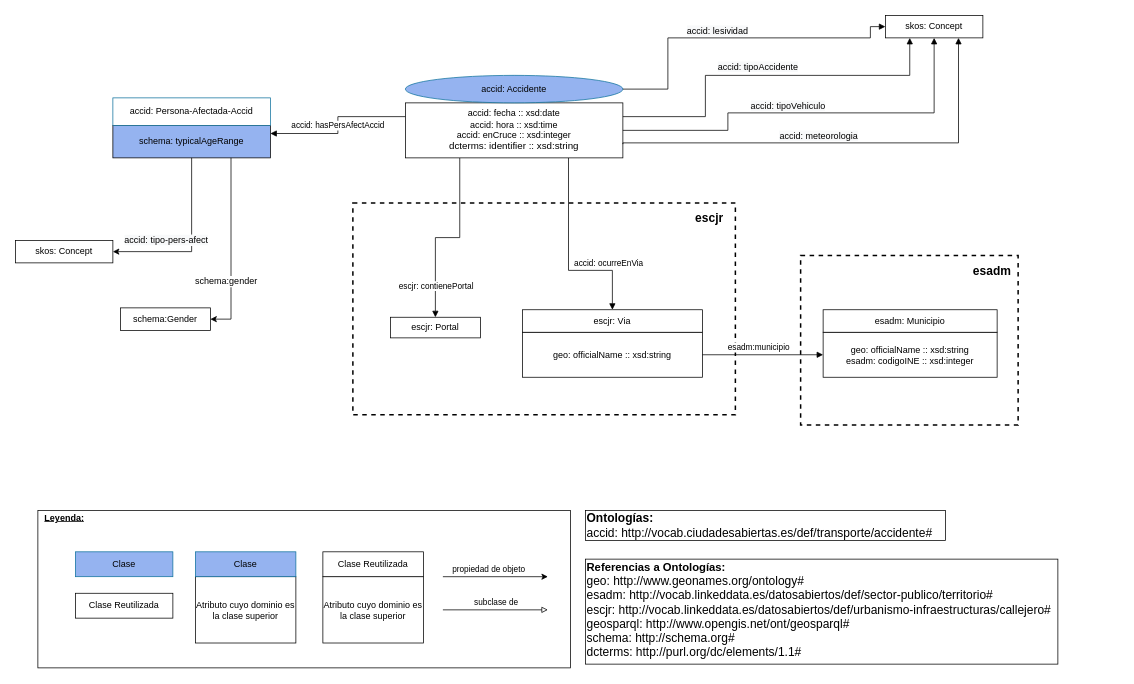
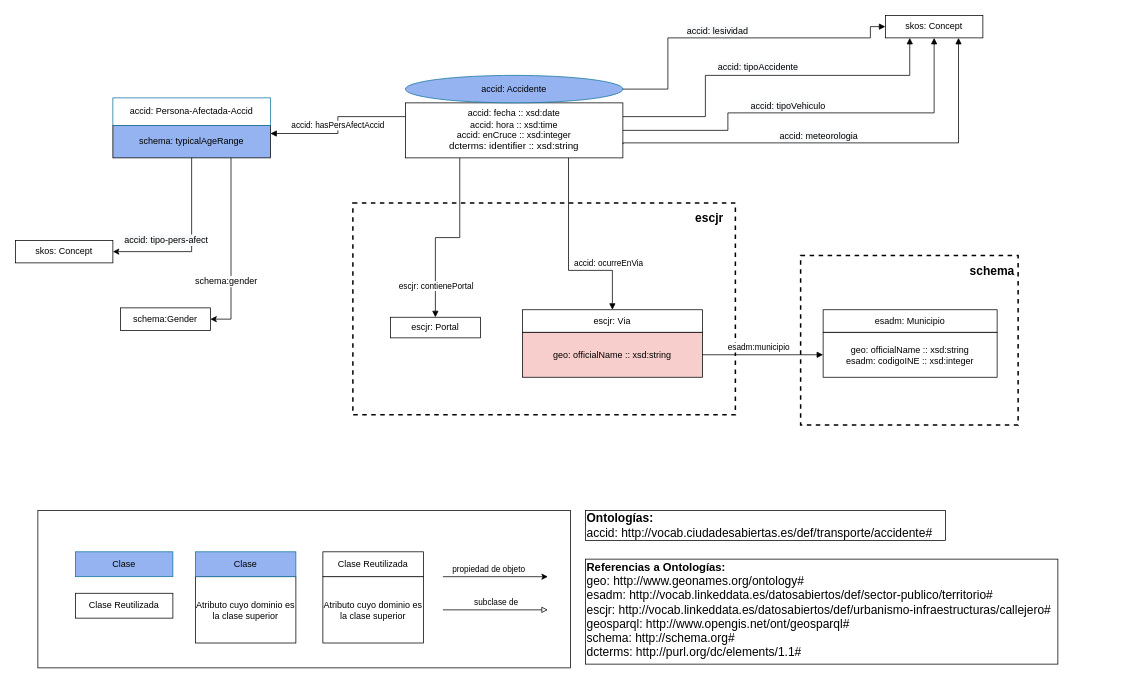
- <mxCell id="58" value="esadm" style="text;html=1;align=center;verticalAlign=middle;resizable=0;points=[];autosize=1;fontSize=16;fontStyle=1" vertex="1" parent="1"><mxGeometry x="1287" y="350" width="70" height="20" as="geometry" /></mxCell>
+ <mxCell id="58" value="schema" style="text;html=1;align=center;verticalAlign=middle;resizable=0;points=[];autosize=1;fontSize=16;fontStyle=1" vertex="1" parent="1"><mxGeometry x="1287" y="350" width="70" height="20" as="geometry" /></mxCell>
- <mxCell id="38" value="geo: officialName :: xsd:string" style="rounded=0;whiteSpace=wrap;html=1;" vertex="1" parent="37"><mxGeometry y="30" width="240.0" height="60" as="geometry" /></mxCell>
+ <mxCell id="38" value="geo: officialName :: xsd:string" style="rounded=0;whiteSpace=wrap;html=1;fillColor=#f8cecc;" vertex="1" parent="37"><mxGeometry y="30" width="240.0" height="60" as="geometry" /></mxCell>
- <mxCell id="15" value="&lt;b&gt;&lt;u&gt;Leyenda:&lt;/u&gt;&lt;/b&gt;" style="text;html=1;align=center;verticalAlign=middle;resizable=0;points=[];autosize=1;" vertex="1" parent="2"><mxGeometry width="70" height="20" as="geometry" /></mxCell>
